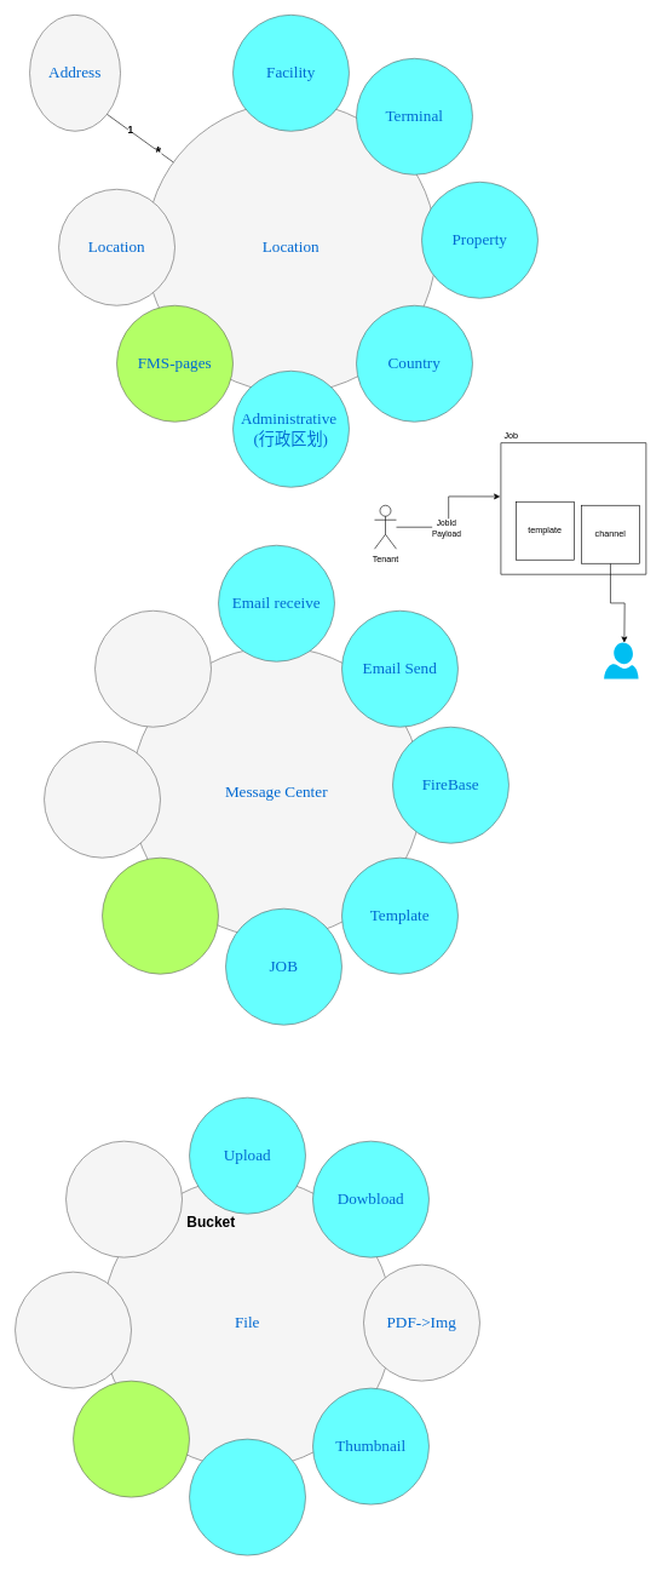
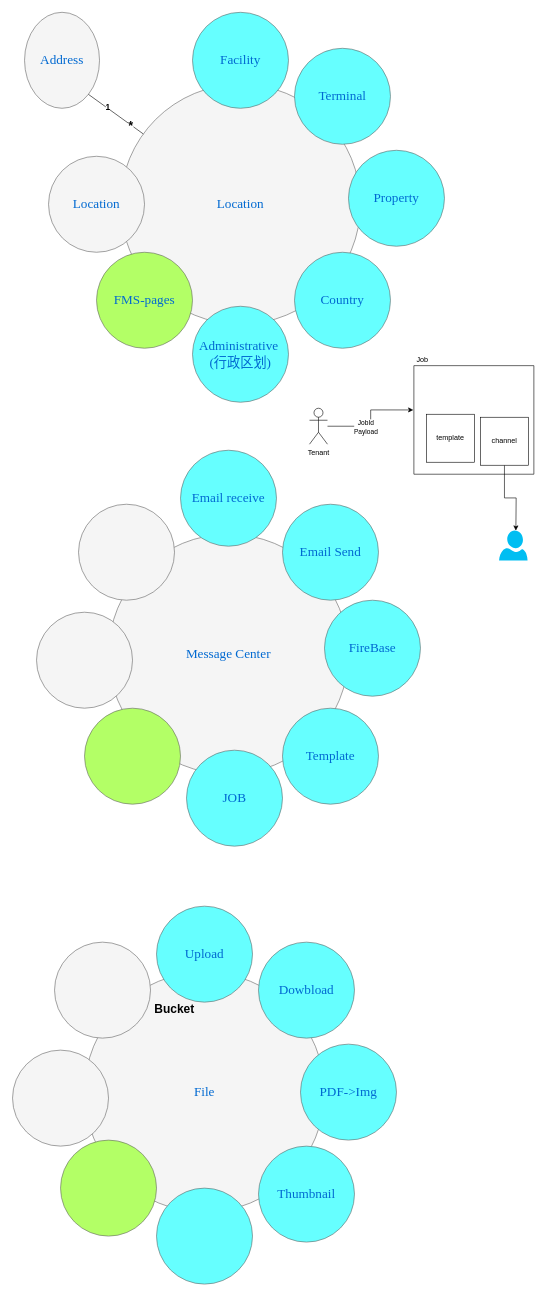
- <mxCell id="38" value="Tenant" style="shape=umlActor;verticalLabelPosition=bottom;verticalAlign=top;html=1;outlineConnect=0;" vertex="1" parent="1"><mxGeometry x="515" y="695" width="30" height="60" as="geometry" /></mxCell>
+ <mxCell id="38" value="Tenant" style="shape=umlActor;verticalLabelPosition=bottom;verticalAlign=top;html=1;outlineConnect=0;" vertex="1" parent="1"><mxGeometry x="515" y="680" width="30" height="60" as="geometry" /></mxCell>
- <mxCell id="23" value="PDF-&amp;gt;Img" style="ellipse;whiteSpace=wrap;html=1;rounded=0;shadow=0;dashed=0;comic=0;fontFamily=Verdana;fontSize=22;fontColor=#0069D1;fillColor=#f5f5f5;strokeColor=#666666;" parent="1" vertex="1"><mxGeometry x="500" y="1740" width="160" height="160" as="geometry" /></mxCell>
+ <mxCell id="23" value="PDF-&amp;gt;Img" style="ellipse;whiteSpace=wrap;html=1;rounded=0;shadow=0;dashed=0;comic=0;fontFamily=Verdana;fontSize=22;fontColor=#0069D1;fillColor=#66FFFF;strokeColor=#666666;" parent="1" vertex="1"><mxGeometry x="500" y="1740" width="160" height="160" as="geometry" /></mxCell>
